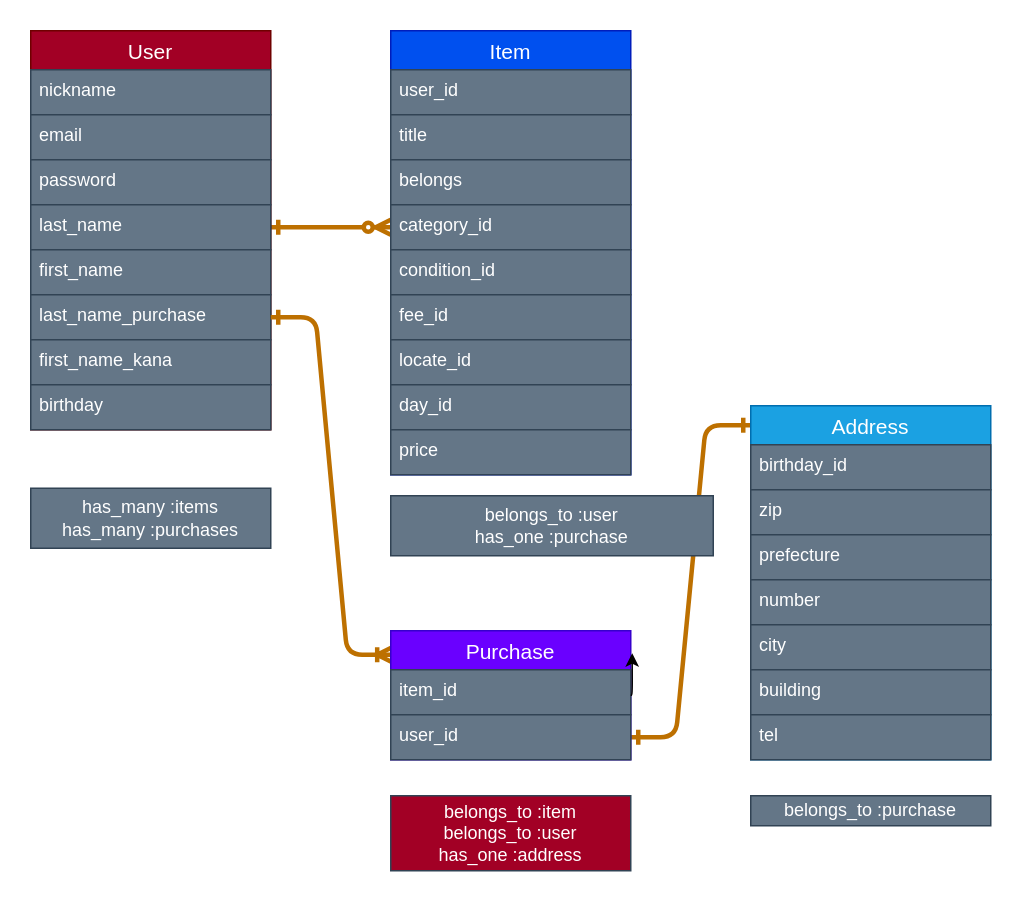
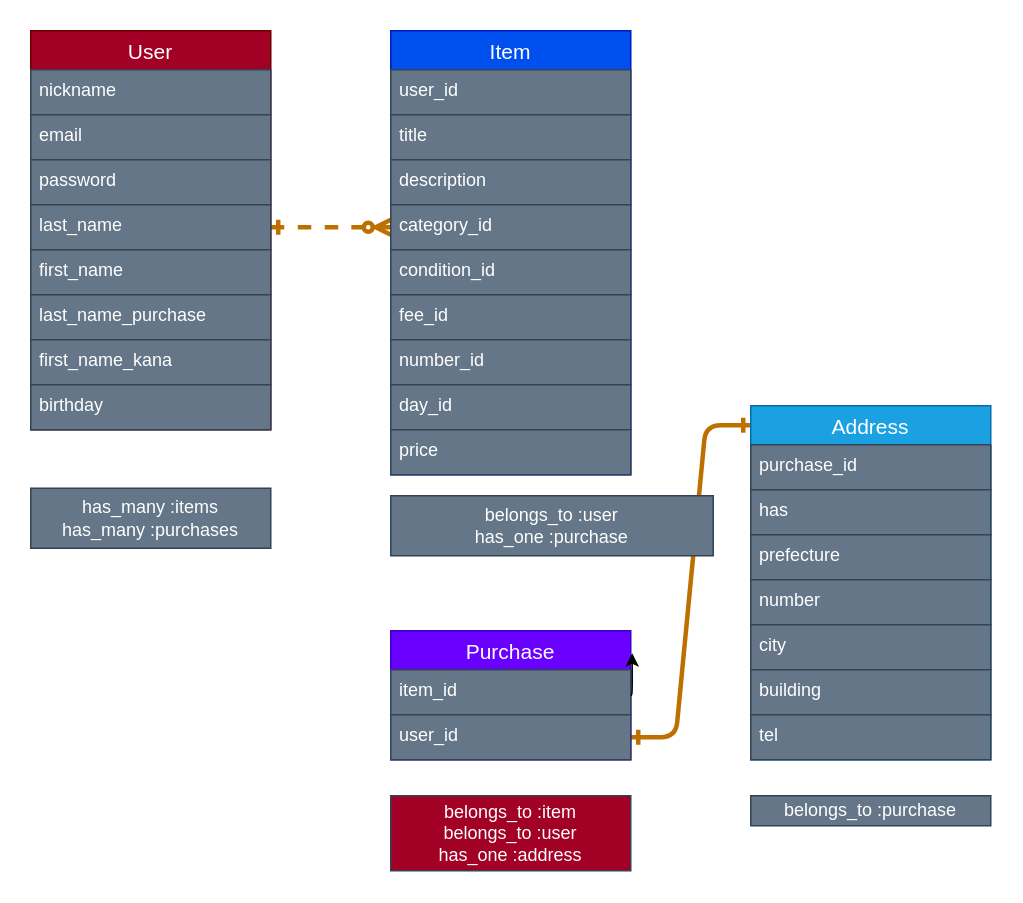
- <mxCell id="6" value="belongs" style="text;spacingLeft=4;spacingRight=4;overflow=hidden;rotatable=0;points=[[0,0.5],[1,0.5]];portConstraint=eastwest;fontSize=12;fillColor=#647687;strokeColor=#314354;fontColor=#ffffff;" parent="3" vertex="1"><mxGeometry y="86" width="160" height="30" as="geometry" /></mxCell>
+ <mxCell id="6" value="description" style="text;spacingLeft=4;spacingRight=4;overflow=hidden;rotatable=0;points=[[0,0.5],[1,0.5]];portConstraint=eastwest;fontSize=12;fillColor=#647687;strokeColor=#314354;fontColor=#ffffff;" parent="3" vertex="1"><mxGeometry y="86" width="160" height="30" as="geometry" /></mxCell>
- <mxCell id="2" value="" style="edgeStyle=entityRelationEdgeStyle;fontSize=12;html=1;endArrow=ERzeroToMany;endFill=1;entryX=0;entryY=0.5;entryDx=0;entryDy=0;exitX=1;exitY=0.5;exitDx=0;exitDy=0;startArrow=ERone;startFill=0;fillColor=#f0a30a;strokeColor=#BD7000;jumpSize=8;strokeWidth=3;" parent="1" source="17" target="7" edge="1"><mxGeometry width="100" height="100" relative="1" as="geometry"><mxPoint x="130" y="250" as="sourcePoint" /><mxPoint x="230" y="150" as="targetPoint" /></mxGeometry></mxCell>
+ <mxCell id="2" value="" style="edgeStyle=entityRelationEdgeStyle;fontSize=12;html=1;endArrow=ERzeroToMany;endFill=1;entryX=0;entryY=0.5;entryDx=0;entryDy=0;exitX=1;exitY=0.5;exitDx=0;exitDy=0;startArrow=ERone;startFill=0;fillColor=#f0a30a;strokeColor=#BD7000;jumpSize=8;strokeWidth=3;dashed=1;" parent="1" source="17" target="7" edge="1"><mxGeometry width="100" height="100" relative="1" as="geometry"><mxPoint x="130" y="250" as="sourcePoint" /><mxPoint x="230" y="150" as="targetPoint" /></mxGeometry></mxCell>
- <mxCell id="10" value="locate_id" style="text;spacingLeft=4;spacingRight=4;overflow=hidden;rotatable=0;points=[[0,0.5],[1,0.5]];portConstraint=eastwest;fontSize=12;fillColor=#647687;strokeColor=#314354;fontColor=#ffffff;" parent="3" vertex="1"><mxGeometry y="206" width="160" height="30" as="geometry" /></mxCell>
+ <mxCell id="10" value="number_id" style="text;spacingLeft=4;spacingRight=4;overflow=hidden;rotatable=0;points=[[0,0.5],[1,0.5]];portConstraint=eastwest;fontSize=12;fillColor=#647687;strokeColor=#314354;fontColor=#ffffff;" parent="3" vertex="1"><mxGeometry y="206" width="160" height="30" as="geometry" /></mxCell>
- <mxCell id="33" value="birthday_id" style="text;spacingLeft=4;spacingRight=4;overflow=hidden;rotatable=0;points=[[0,0.5],[1,0.5]];portConstraint=eastwest;fontSize=12;fillColor=#647687;strokeColor=#314354;fontColor=#ffffff;" parent="32" vertex="1"><mxGeometry y="26" width="160" height="30" as="geometry" /></mxCell>
+ <mxCell id="33" value="purchase_id" style="text;spacingLeft=4;spacingRight=4;overflow=hidden;rotatable=0;points=[[0,0.5],[1,0.5]];portConstraint=eastwest;fontSize=12;fillColor=#647687;strokeColor=#314354;fontColor=#ffffff;" parent="32" vertex="1"><mxGeometry y="26" width="160" height="30" as="geometry" /></mxCell>
- <mxCell id="26" value="" style="edgeStyle=entityRelationEdgeStyle;fontSize=12;html=1;endArrow=ERoneToMany;entryX=0.006;entryY=0.186;entryDx=0;entryDy=0;exitX=1;exitY=0.5;exitDx=0;exitDy=0;startArrow=ERone;startFill=0;fillColor=#f0a30a;strokeColor=#BD7000;jumpSize=8;strokeWidth=3;entryPerimeter=0;" parent="1" source="19" target="27" edge="1"><mxGeometry width="100" height="100" relative="1" as="geometry"><mxPoint x="340" y="300" as="sourcePoint" /><mxPoint x="440" y="200" as="targetPoint" /></mxGeometry></mxCell>
- <mxCell id="34" value="zip" style="text;spacingLeft=4;spacingRight=4;overflow=hidden;rotatable=0;points=[[0,0.5],[1,0.5]];portConstraint=eastwest;fontSize=12;fillColor=#647687;strokeColor=#314354;fontColor=#ffffff;" vertex="1" parent="32"><mxGeometry y="56" width="160" height="30" as="geometry" /></mxCell>
+ <mxCell id="34" value="has" style="text;spacingLeft=4;spacingRight=4;overflow=hidden;rotatable=0;points=[[0,0.5],[1,0.5]];portConstraint=eastwest;fontSize=12;fillColor=#647687;strokeColor=#314354;fontColor=#ffffff;" vertex="1" parent="32"><mxGeometry y="56" width="160" height="30" as="geometry" /></mxCell>
